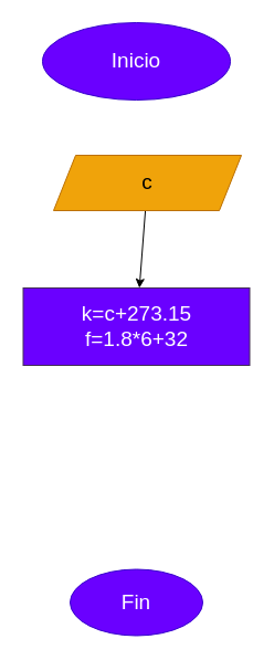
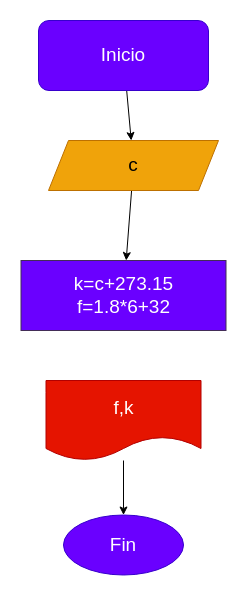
- <mxCell id="3" value="&lt;font style=&quot;font-size: 19px&quot;&gt;Inicio&lt;/font&gt;" style="ellipse;whiteSpace=wrap;html=1;fillColor=#6a00ff;fontColor=#ffffff;strokeColor=#3700CC;" vertex="1" parent="1"><mxGeometry x="38" y="20" width="170" height="70" as="geometry" /></mxCell>
+ <mxCell id="3" value="&lt;font style=&quot;font-size: 19px&quot;&gt;Inicio&lt;/font&gt;" style="whiteSpace=wrap;html=1;fillColor=#6a00ff;fontColor=#ffffff;strokeColor=#3700CC;rounded=1;" vertex="1" parent="1"><mxGeometry x="38" y="20" width="170" height="70" as="geometry" /></mxCell>
+ <mxCell id="2" style="edgeStyle=none;html=1;fontSize=19;" edge="1" parent="1" source="3" target="5"><mxGeometry relative="1" as="geometry" /></mxCell>
+ <mxCell id="8" value="f,k" style="shape=document;whiteSpace=wrap;html=1;boundedLbl=1;fontSize=19;fillColor=#e51400;fontColor=#ffffff;strokeColor=#B20000;" vertex="1" parent="1"><mxGeometry x="45.5" y="380" width="155" height="80" as="geometry" /></mxCell>
+ <mxCell id="7" value="" style="edgeStyle=none;html=1;fontSize=19;" edge="1" parent="1" source="8" target="9"><mxGeometry relative="1" as="geometry" /></mxCell>
